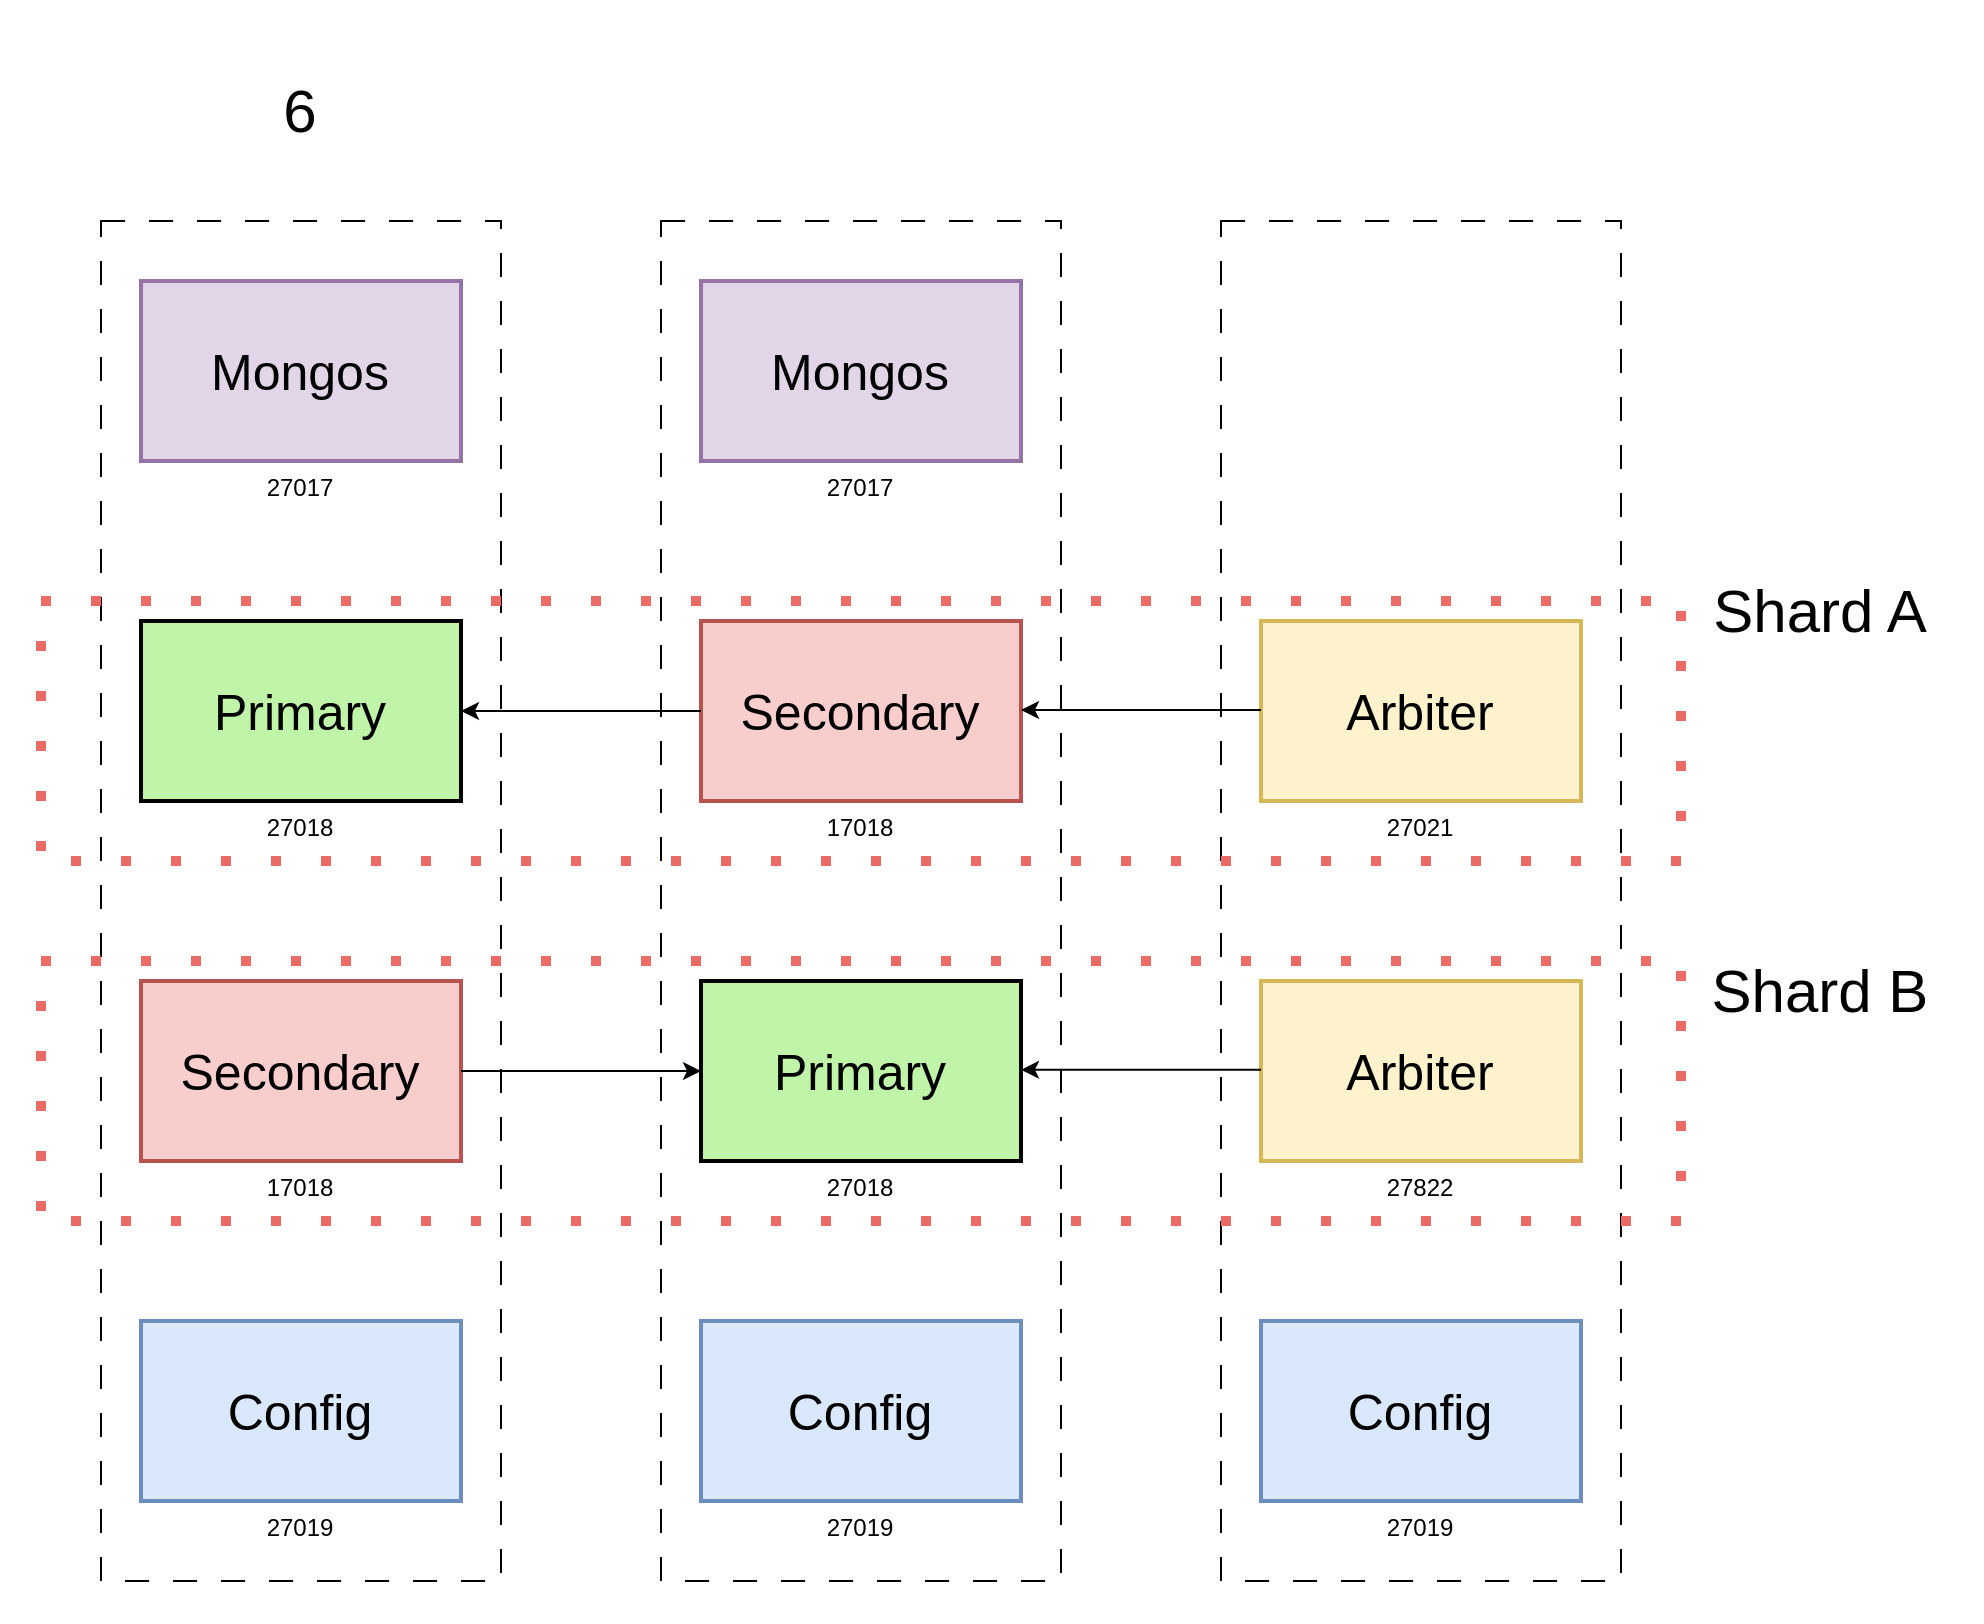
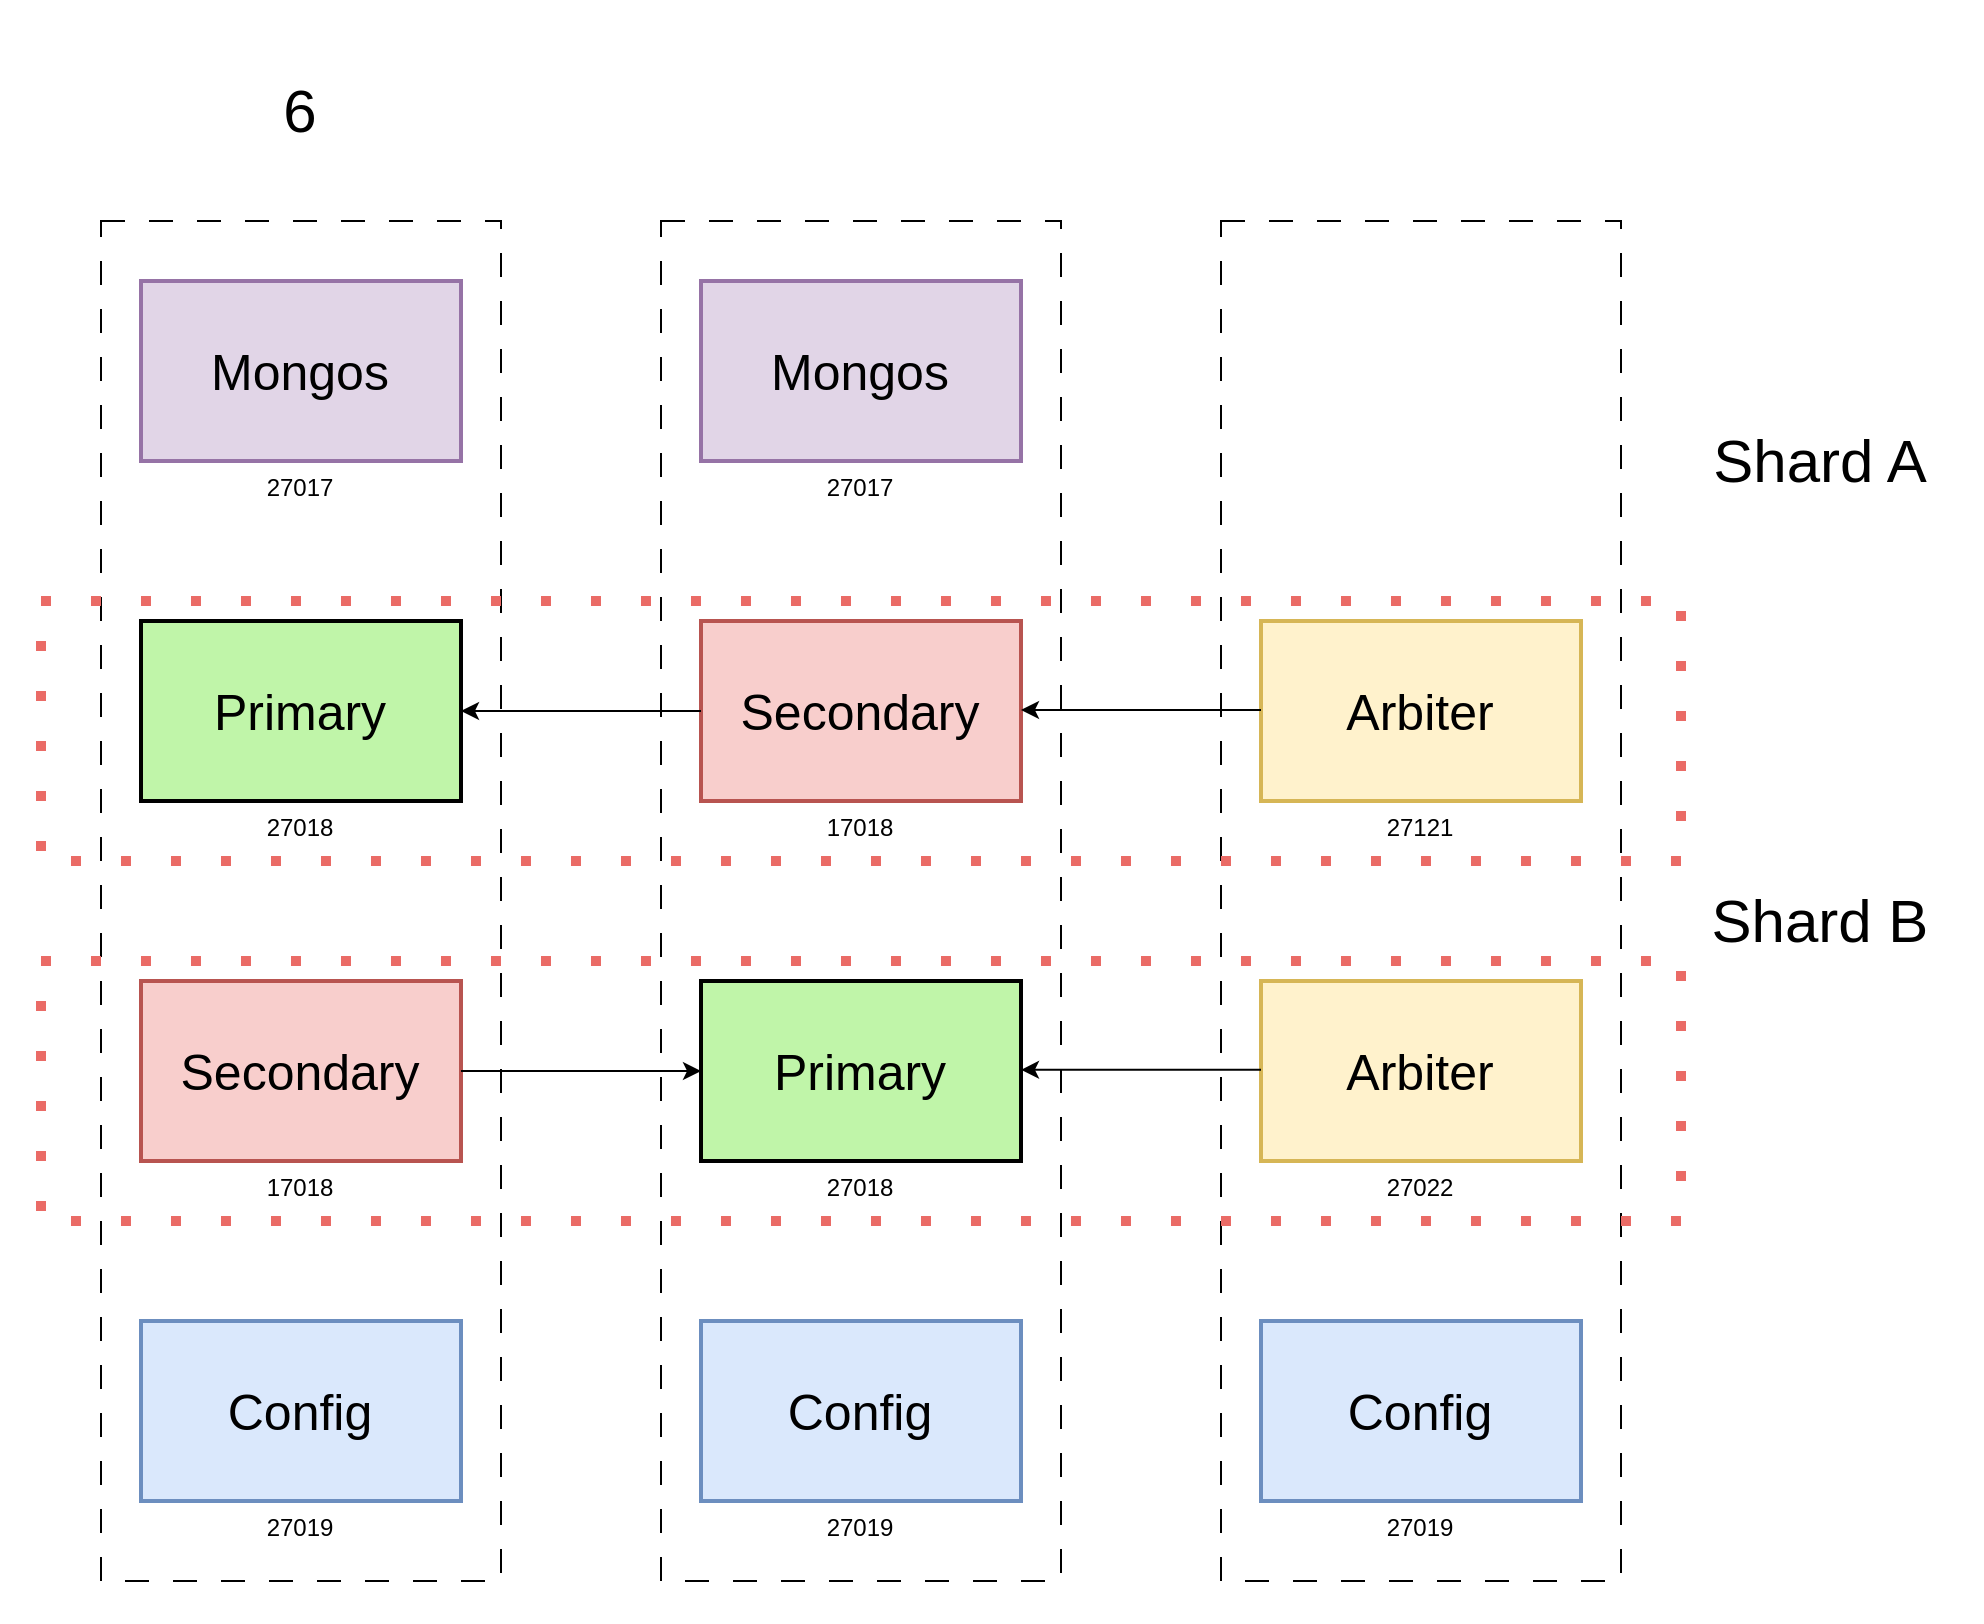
- <mxCell id="33" value="&lt;font style=&quot;font-size: 30px;&quot;&gt;Shard A&lt;/font&gt;" style="text;html=1;align=center;verticalAlign=middle;whiteSpace=wrap;rounded=0;" parent="1" vertex="1"><mxGeometry x="850" y="270" width="120" height="70" as="geometry" /></mxCell>
+ <mxCell id="33" value="&lt;font style=&quot;font-size: 30px;&quot;&gt;Shard A&lt;/font&gt;" style="text;html=1;align=center;verticalAlign=middle;whiteSpace=wrap;rounded=0;" parent="1" vertex="1"><mxGeometry x="850" y="195" width="120" height="70" as="geometry" /></mxCell>
- <mxCell id="4" value="27021" style="strokeWidth=2;dashed=0;align=center;fontSize=12;shape=rect;verticalLabelPosition=bottom;verticalAlign=top;fillColor=#fff2cc;strokeColor=#d6b656;" parent="1" vertex="1"><mxGeometry x="630" y="310" width="160" height="90" as="geometry" /></mxCell>
+ <mxCell id="4" value="27121" style="strokeWidth=2;dashed=0;align=center;fontSize=12;shape=rect;verticalLabelPosition=bottom;verticalAlign=top;fillColor=#fff2cc;strokeColor=#d6b656;" parent="1" vertex="1"><mxGeometry x="630" y="310" width="160" height="90" as="geometry" /></mxCell>
- <mxCell id="35" value="&lt;font style=&quot;font-size: 30px;&quot;&gt;Shard B&lt;/font&gt;" style="text;html=1;align=center;verticalAlign=middle;whiteSpace=wrap;rounded=0;" parent="1" vertex="1"><mxGeometry x="850" y="460" width="120" height="70" as="geometry" /></mxCell>
+ <mxCell id="35" value="&lt;font style=&quot;font-size: 30px;&quot;&gt;Shard B&lt;/font&gt;" style="text;html=1;align=center;verticalAlign=middle;whiteSpace=wrap;rounded=0;" parent="1" vertex="1"><mxGeometry x="850" y="425" width="120" height="70" as="geometry" /></mxCell>
- <mxCell id="7" value="27822" style="strokeWidth=2;dashed=0;align=center;fontSize=12;shape=rect;verticalLabelPosition=bottom;verticalAlign=top;fillColor=#fff2cc;strokeColor=#d6b656;" parent="1" vertex="1"><mxGeometry x="630" y="490" width="160" height="90" as="geometry" /></mxCell>
+ <mxCell id="7" value="27022" style="strokeWidth=2;dashed=0;align=center;fontSize=12;shape=rect;verticalLabelPosition=bottom;verticalAlign=top;fillColor=#fff2cc;strokeColor=#d6b656;" parent="1" vertex="1"><mxGeometry x="630" y="490" width="160" height="90" as="geometry" /></mxCell>
